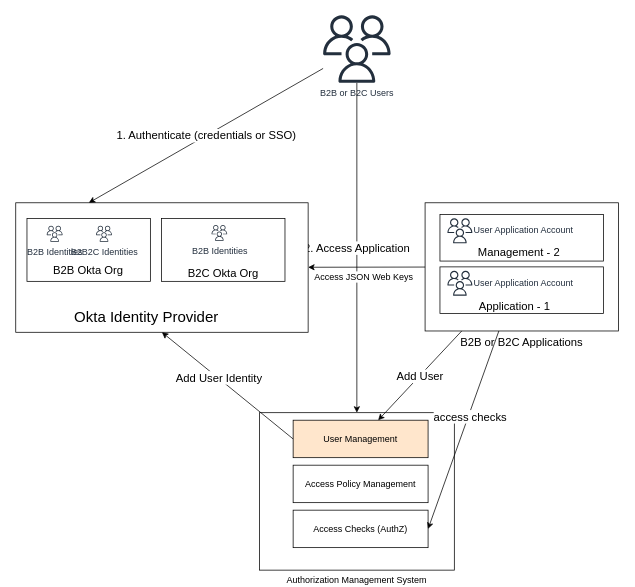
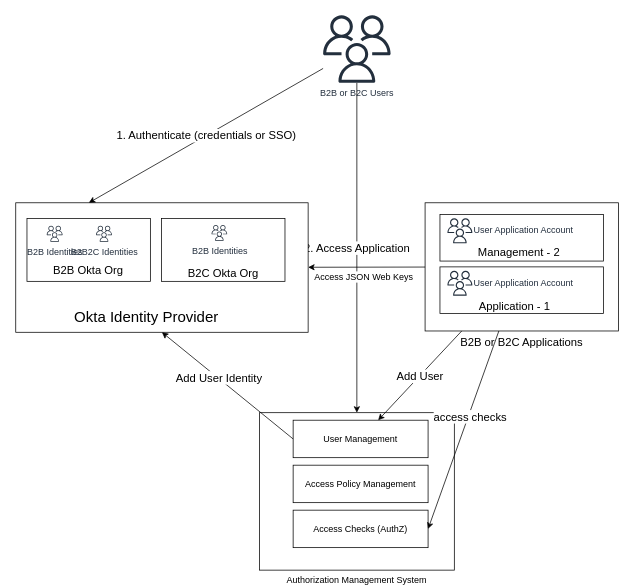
- <mxCell id="37" value="User Management" style="rounded=0;whiteSpace=wrap;html=1;fontSize=12;fillColor=#ffe6cc;" vertex="1" parent="36"><mxGeometry width="180" height="50" as="geometry" /></mxCell>
+ <mxCell id="37" value="User Management" style="rounded=0;whiteSpace=wrap;html=1;fontSize=12;" vertex="1" parent="36"><mxGeometry width="180" height="50" as="geometry" /></mxCell>
